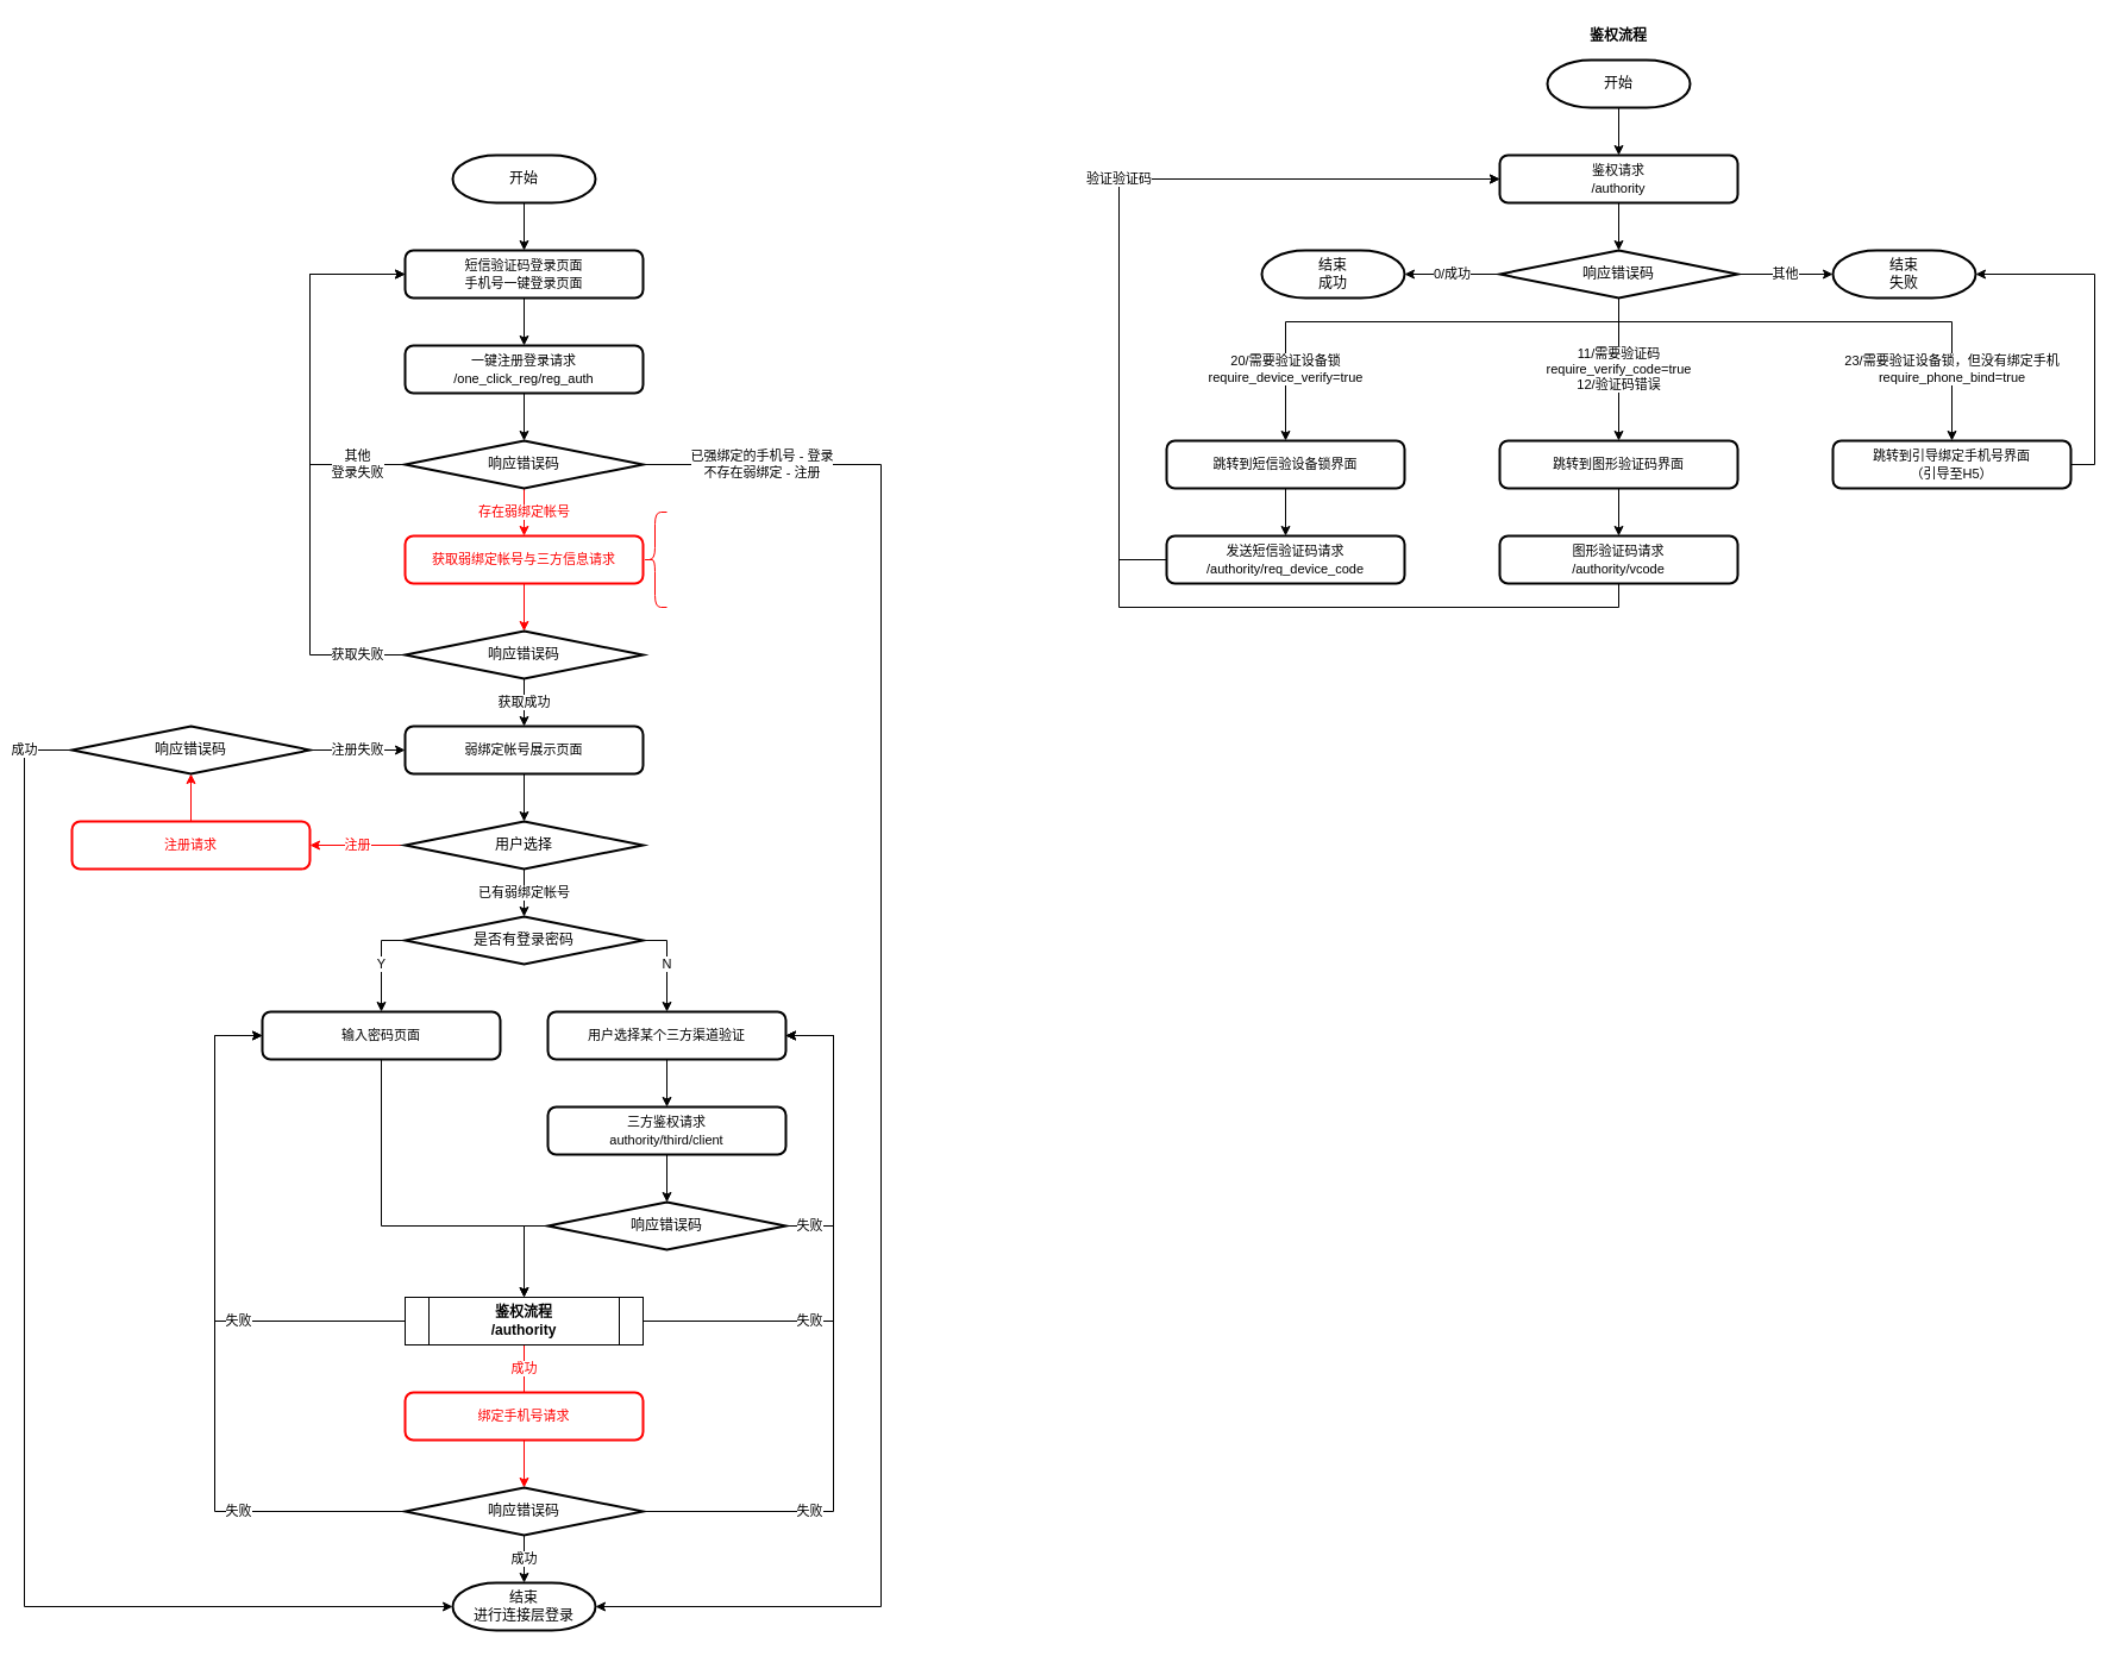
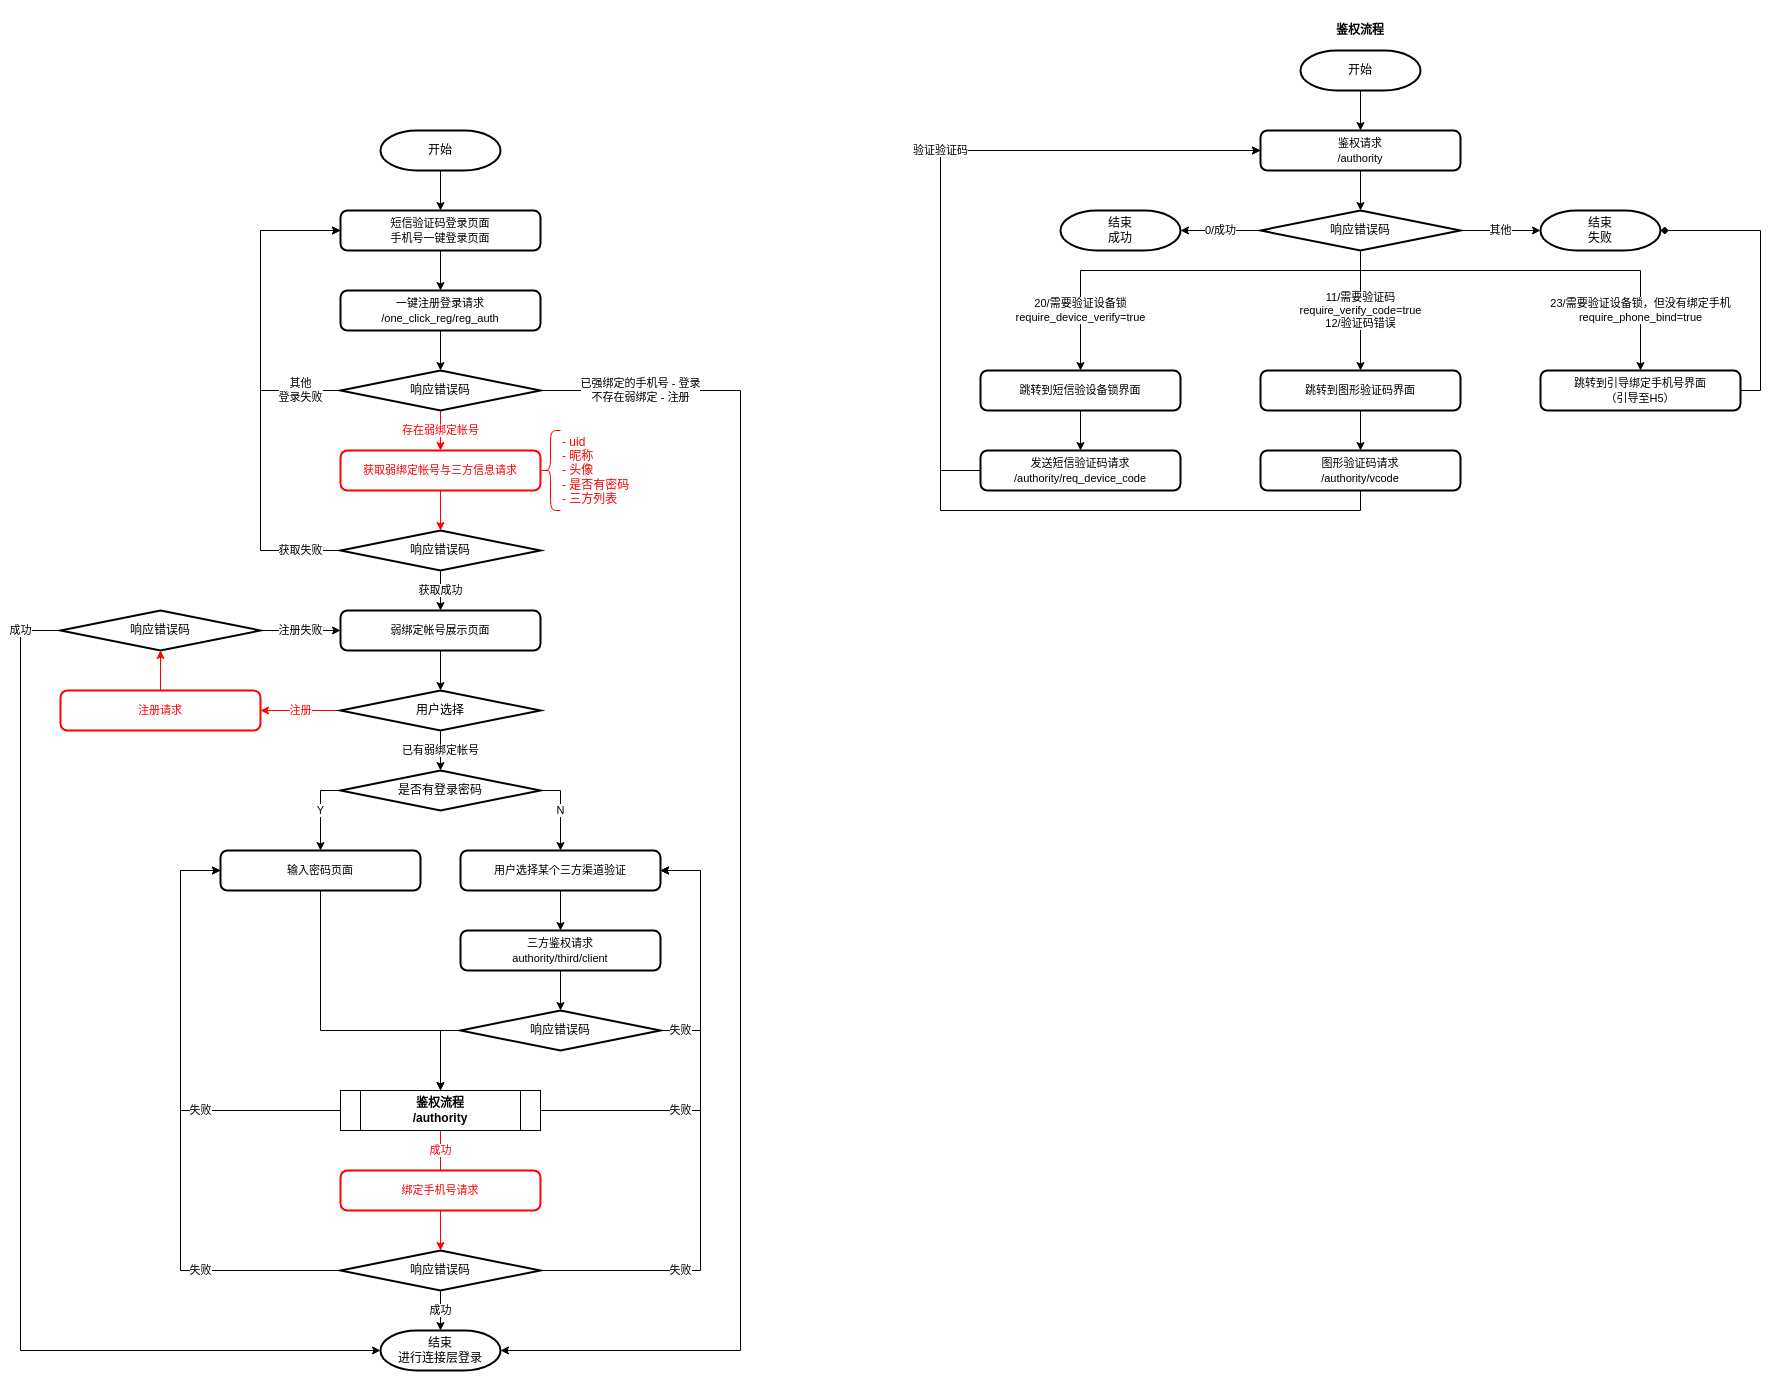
- <mxCell id="55" style="edgeStyle=orthogonalEdgeStyle;rounded=0;orthogonalLoop=1;jettySize=auto;html=1;exitX=1;exitY=0.5;exitDx=0;exitDy=0;entryX=1;entryY=0.5;entryDx=0;entryDy=0;entryPerimeter=0;" edge="1" parent="1" source="56" target="58"><mxGeometry relative="1" as="geometry"><mxPoint x="1640" y="450" as="targetPoint" /></mxGeometry></mxCell>
+ <mxCell id="55" style="edgeStyle=orthogonalEdgeStyle;rounded=0;orthogonalLoop=1;jettySize=auto;html=1;exitX=1;exitY=0.5;exitDx=0;exitDy=0;entryX=1;entryY=0.5;entryDx=0;entryDy=0;entryPerimeter=0;endArrow=diamond;" edge="1" parent="1" source="56" target="58"><mxGeometry relative="1" as="geometry"><mxPoint x="1640" y="450" as="targetPoint" /></mxGeometry></mxCell>
+ <mxCell id="26" value="&lt;div style=&quot;text-align: justify&quot;&gt;&lt;font color=&quot;#ff0000&quot;&gt;- uid&lt;/font&gt;&lt;/div&gt;&lt;div style=&quot;text-align: justify&quot;&gt;&lt;font color=&quot;#ff0000&quot;&gt;- 昵称&lt;/font&gt;&lt;/div&gt;&lt;div style=&quot;text-align: justify&quot;&gt;&lt;font color=&quot;#ff0000&quot;&gt;- 头像&lt;/font&gt;&lt;/div&gt;&lt;div style=&quot;text-align: justify&quot;&gt;&lt;font color=&quot;#ff0000&quot;&gt;- 是否有密码&lt;/font&gt;&lt;/div&gt;&lt;div style=&quot;text-align: justify&quot;&gt;&lt;font color=&quot;#ff0000&quot;&gt;- 三方列表&lt;/font&gt;&lt;/div&gt;" style="text;html=1;strokeColor=none;fillColor=none;align=left;verticalAlign=middle;whiteSpace=wrap;rounded=0;" vertex="1" parent="1"><mxGeometry x="560" y="430" width="100" height="80" as="geometry" /></mxCell>
